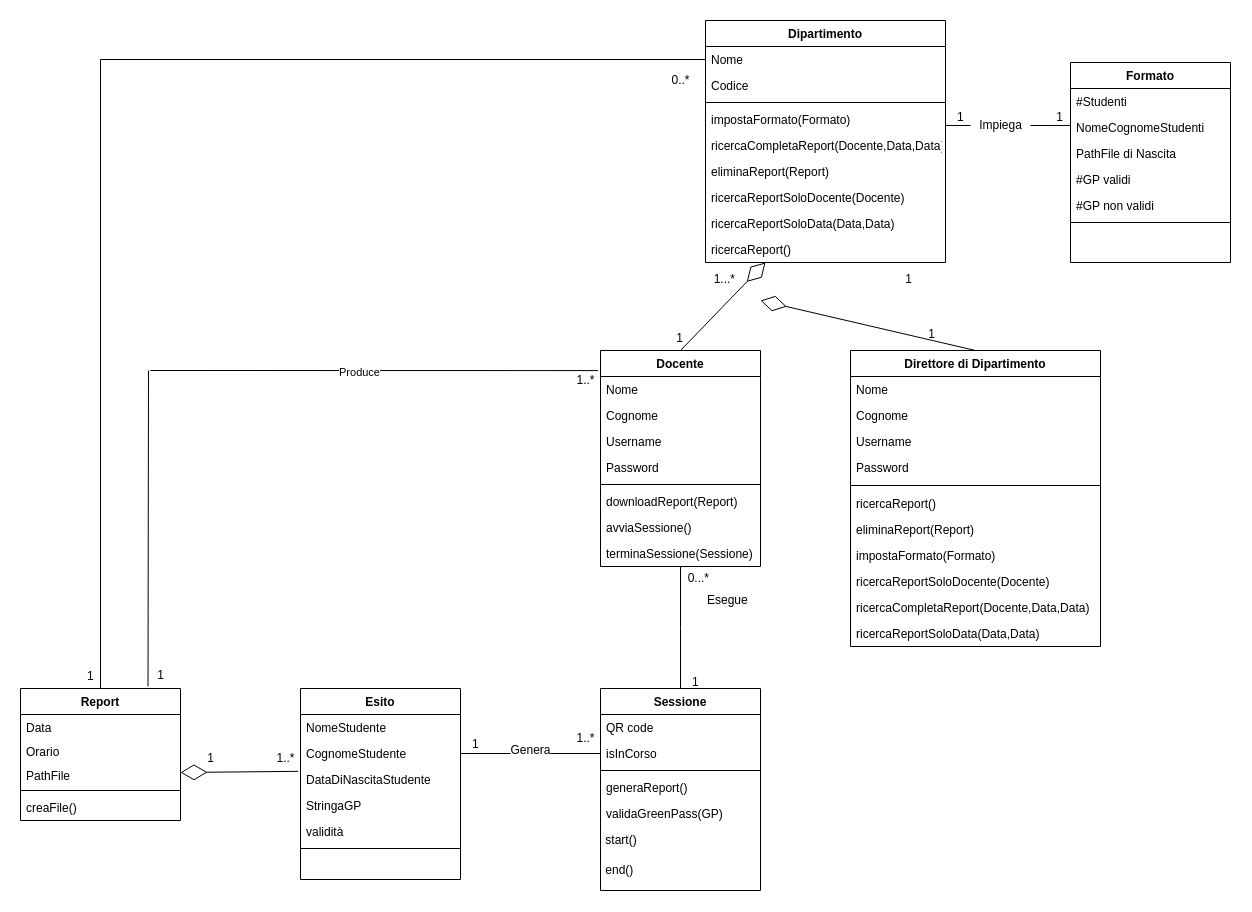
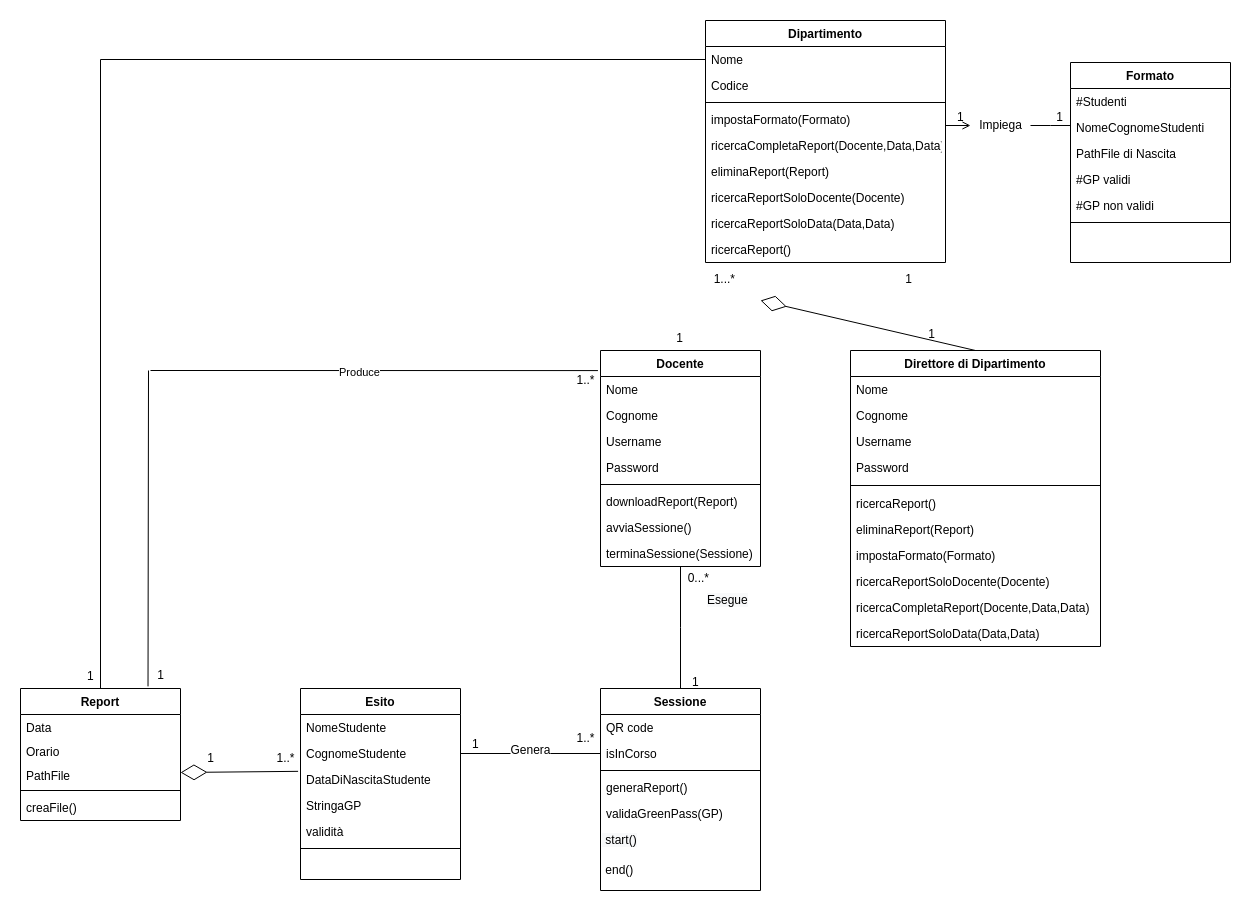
- <mxCell id="82" value="0..*" style="text;html=1;align=center;verticalAlign=middle;resizable=0;points=[];autosize=1;strokeColor=none;fillColor=none;" parent="1" vertex="1"><mxGeometry x="665" y="70" width="30" height="20" as="geometry" /></mxCell>
- <mxCell id="76" value="" style="endArrow=none;shadow=0;strokeWidth=1;rounded=0;endFill=0;edgeStyle=elbowEdgeStyle;elbow=vertical;" parent="1" source="2" target="75" edge="1"><mxGeometry x="0.5" y="41" relative="1" as="geometry"><mxPoint x="880" y="190.333" as="sourcePoint" /><mxPoint x="1120" y="190.333" as="targetPoint" /><mxPoint x="-40" y="32" as="offset" /></mxGeometry></mxCell>
+ <mxCell id="76" value="" style="endArrow=open;shadow=0;strokeWidth=1;rounded=0;endFill=0;edgeStyle=elbowEdgeStyle;elbow=vertical;" parent="1" source="2" target="75" edge="1"><mxGeometry x="0.5" y="41" relative="1" as="geometry"><mxPoint x="880" y="190.333" as="sourcePoint" /><mxPoint x="1120" y="190.333" as="targetPoint" /><mxPoint x="-40" y="32" as="offset" /></mxGeometry></mxCell>
- <mxCell id="33" value="" style="endArrow=diamondThin;endFill=0;endSize=24;html=1;rounded=0;exitX=0.5;exitY=0;exitDx=0;exitDy=0;entryX=0.25;entryY=1;entryDx=0;entryDy=0;" parent="1" source="65" target="2" edge="1"><mxGeometry width="160" relative="1" as="geometry"><mxPoint x="710" y="330" as="sourcePoint" /><mxPoint x="790" y="250" as="targetPoint" /></mxGeometry></mxCell>
